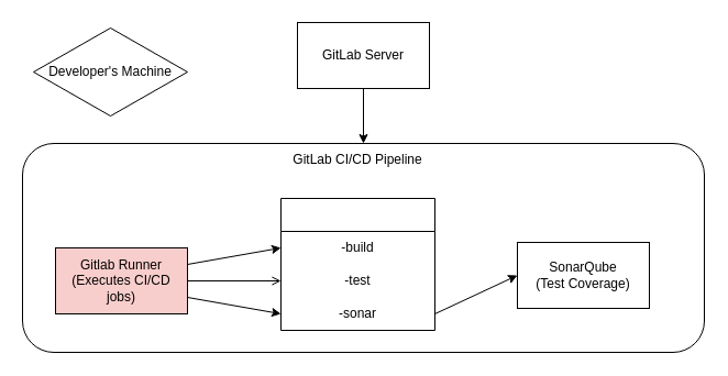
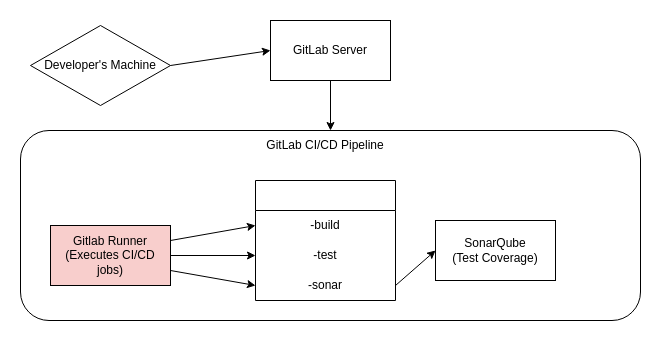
+ <mxCell id="5" value="" style="endArrow=classic;html=1;rounded=0;exitX=1;exitY=0.5;exitDx=0;exitDy=0;entryX=0;entryY=0.5;entryDx=0;entryDy=0;" parent="1" source="3" target="4" edge="1"><mxGeometry width="50" height="50" relative="1" as="geometry"><mxPoint x="290" y="200" as="sourcePoint" /><mxPoint x="340" y="150" as="targetPoint" /></mxGeometry></mxCell>
- <mxCell id="13" value="SonarQube&lt;br&gt;(Test Coverage)" style="rounded=0;whiteSpace=wrap;html=1;align=center;" parent="1" vertex="1"><mxGeometry x="470" y="220" width="120" height="60" as="geometry" /></mxCell>
+ <mxCell id="13" value="SonarQube&lt;br&gt;(Test Coverage)" style="rounded=0;whiteSpace=wrap;html=1;align=center;" parent="1" vertex="1"><mxGeometry x="435" y="220" width="120" height="60" as="geometry" /></mxCell>
- <mxCell id="17" value="" style="endArrow=open;html=1;rounded=0;exitX=1;exitY=0.5;exitDx=0;exitDy=0;entryX=0;entryY=0.5;entryDx=0;entryDy=0;" parent="1" source="11" target="8" edge="1"><mxGeometry width="50" height="50" relative="1" as="geometry"><mxPoint x="310" y="270" as="sourcePoint" /><mxPoint x="360" y="220" as="targetPoint" /></mxGeometry></mxCell>
+ <mxCell id="17" value="" style="endArrow=classic;html=1;rounded=0;exitX=1;exitY=0.5;exitDx=0;exitDy=0;entryX=0;entryY=0.5;entryDx=0;entryDy=0;" parent="1" source="11" target="8" edge="1"><mxGeometry width="50" height="50" relative="1" as="geometry"><mxPoint x="310" y="270" as="sourcePoint" /><mxPoint x="360" y="220" as="targetPoint" /></mxGeometry></mxCell>
